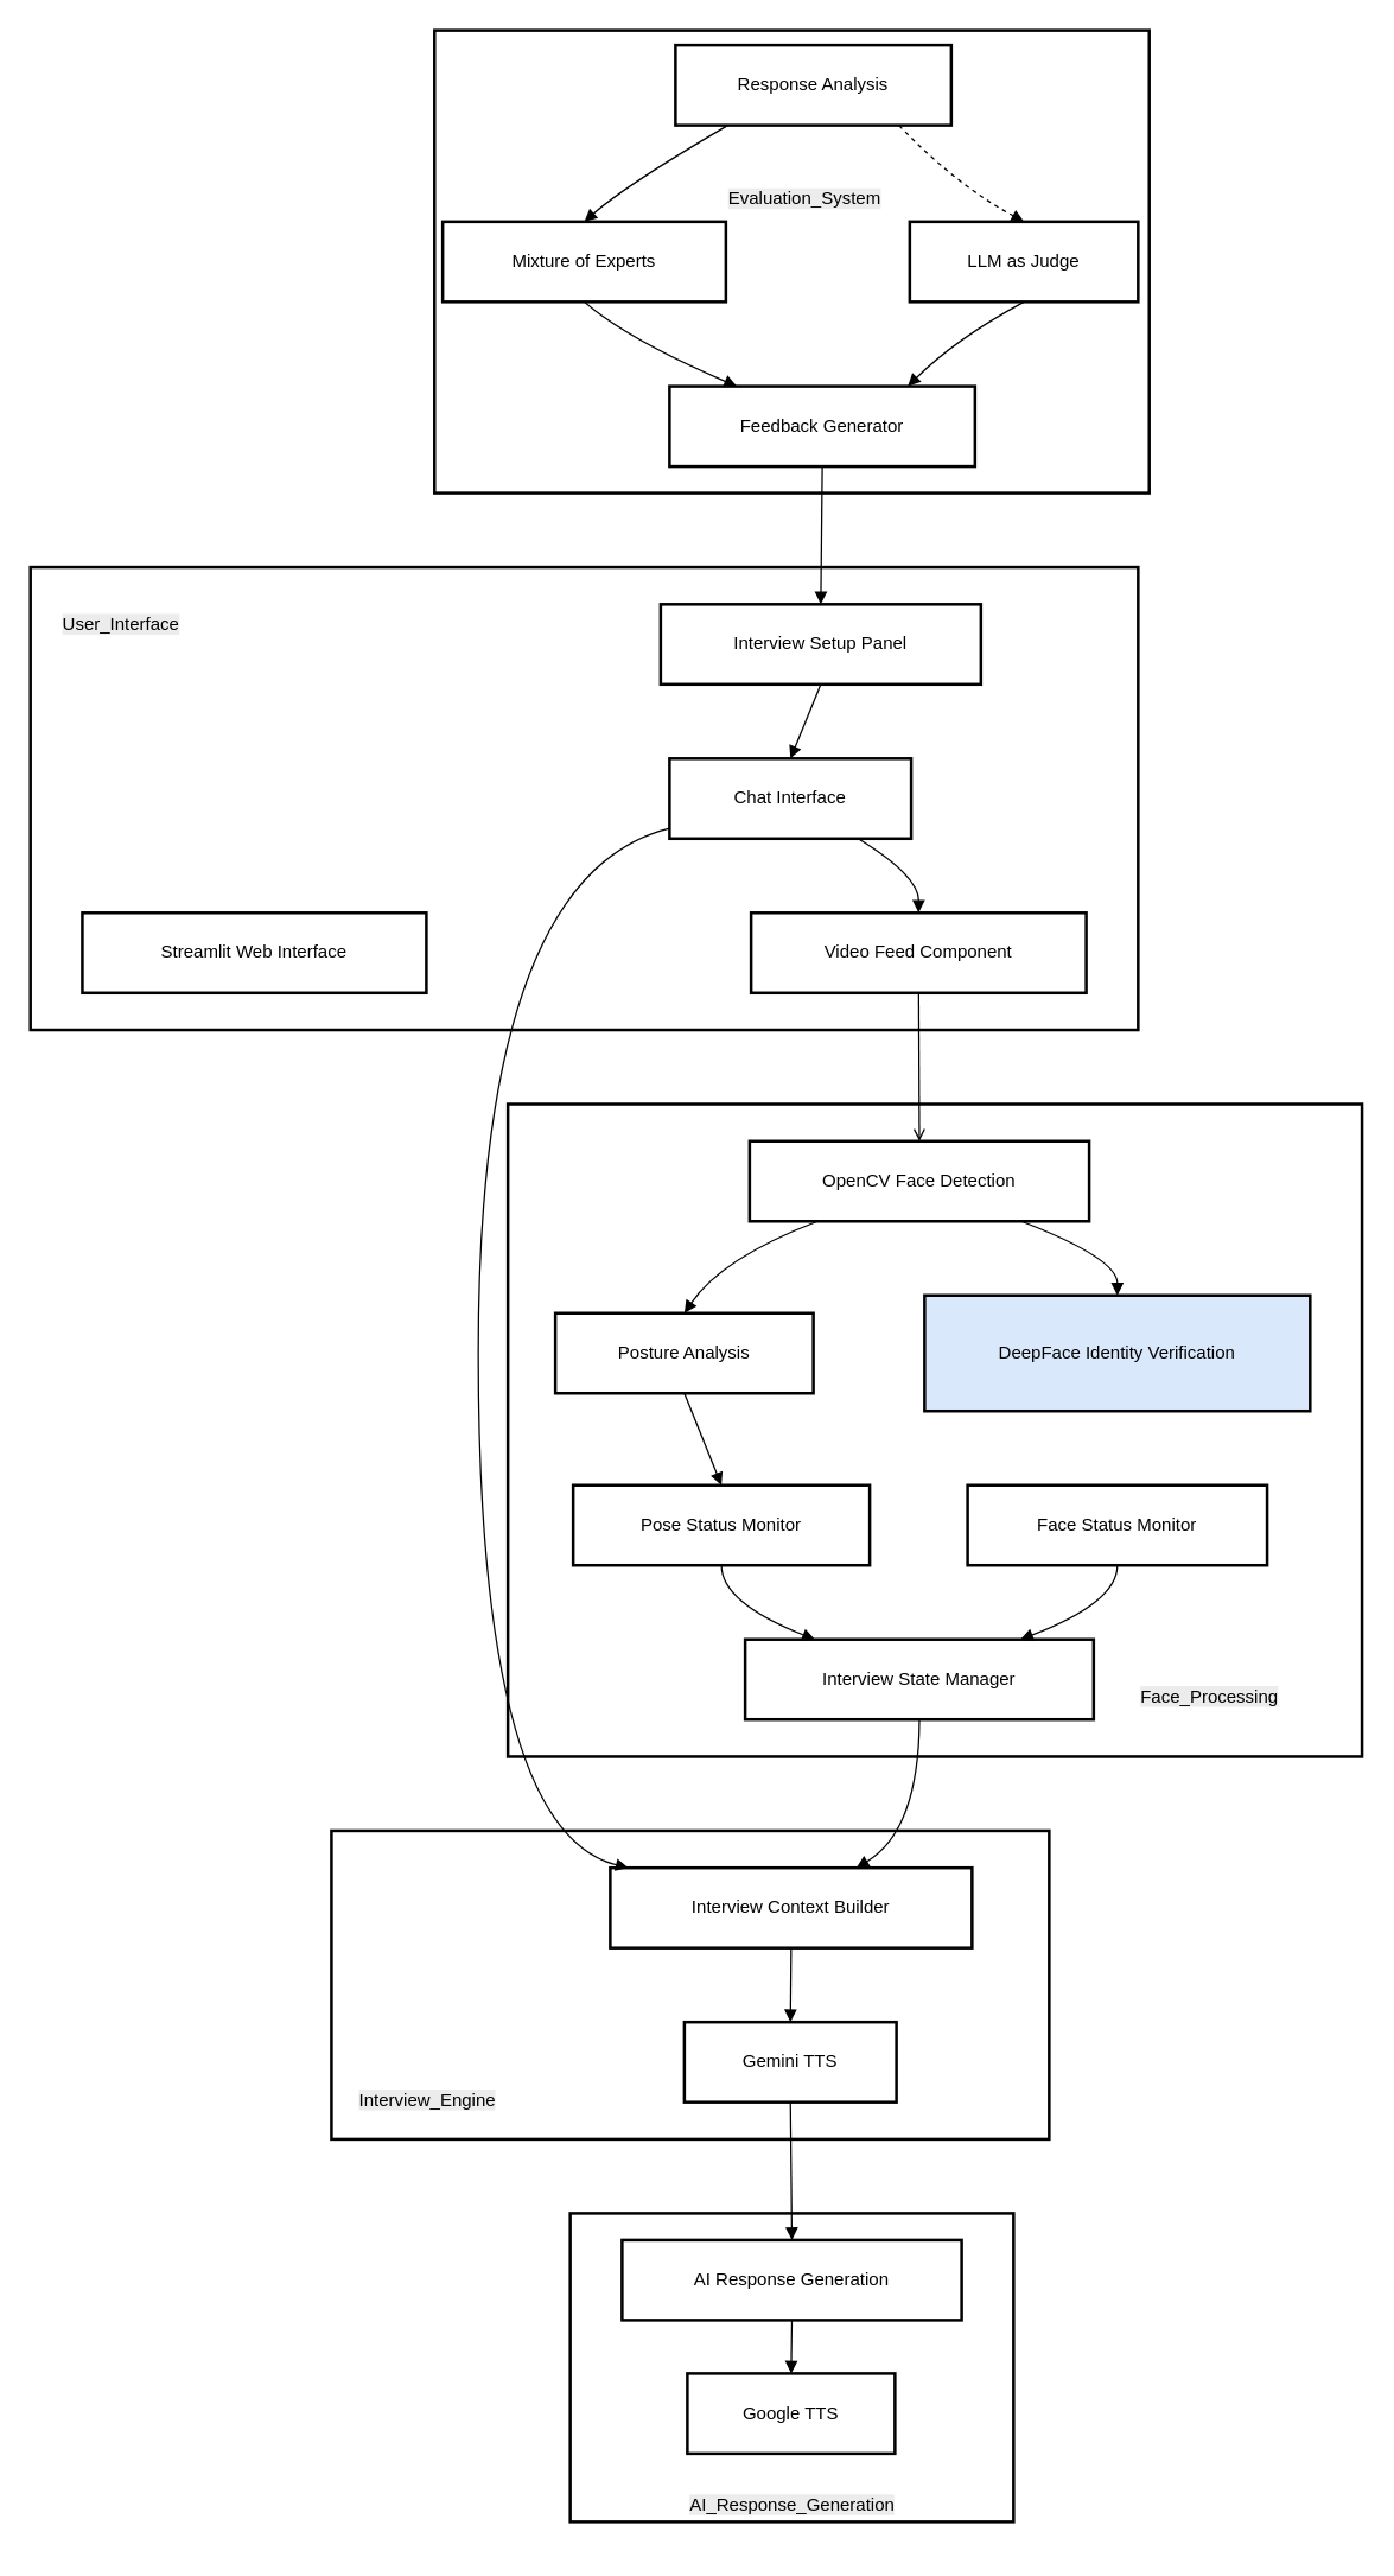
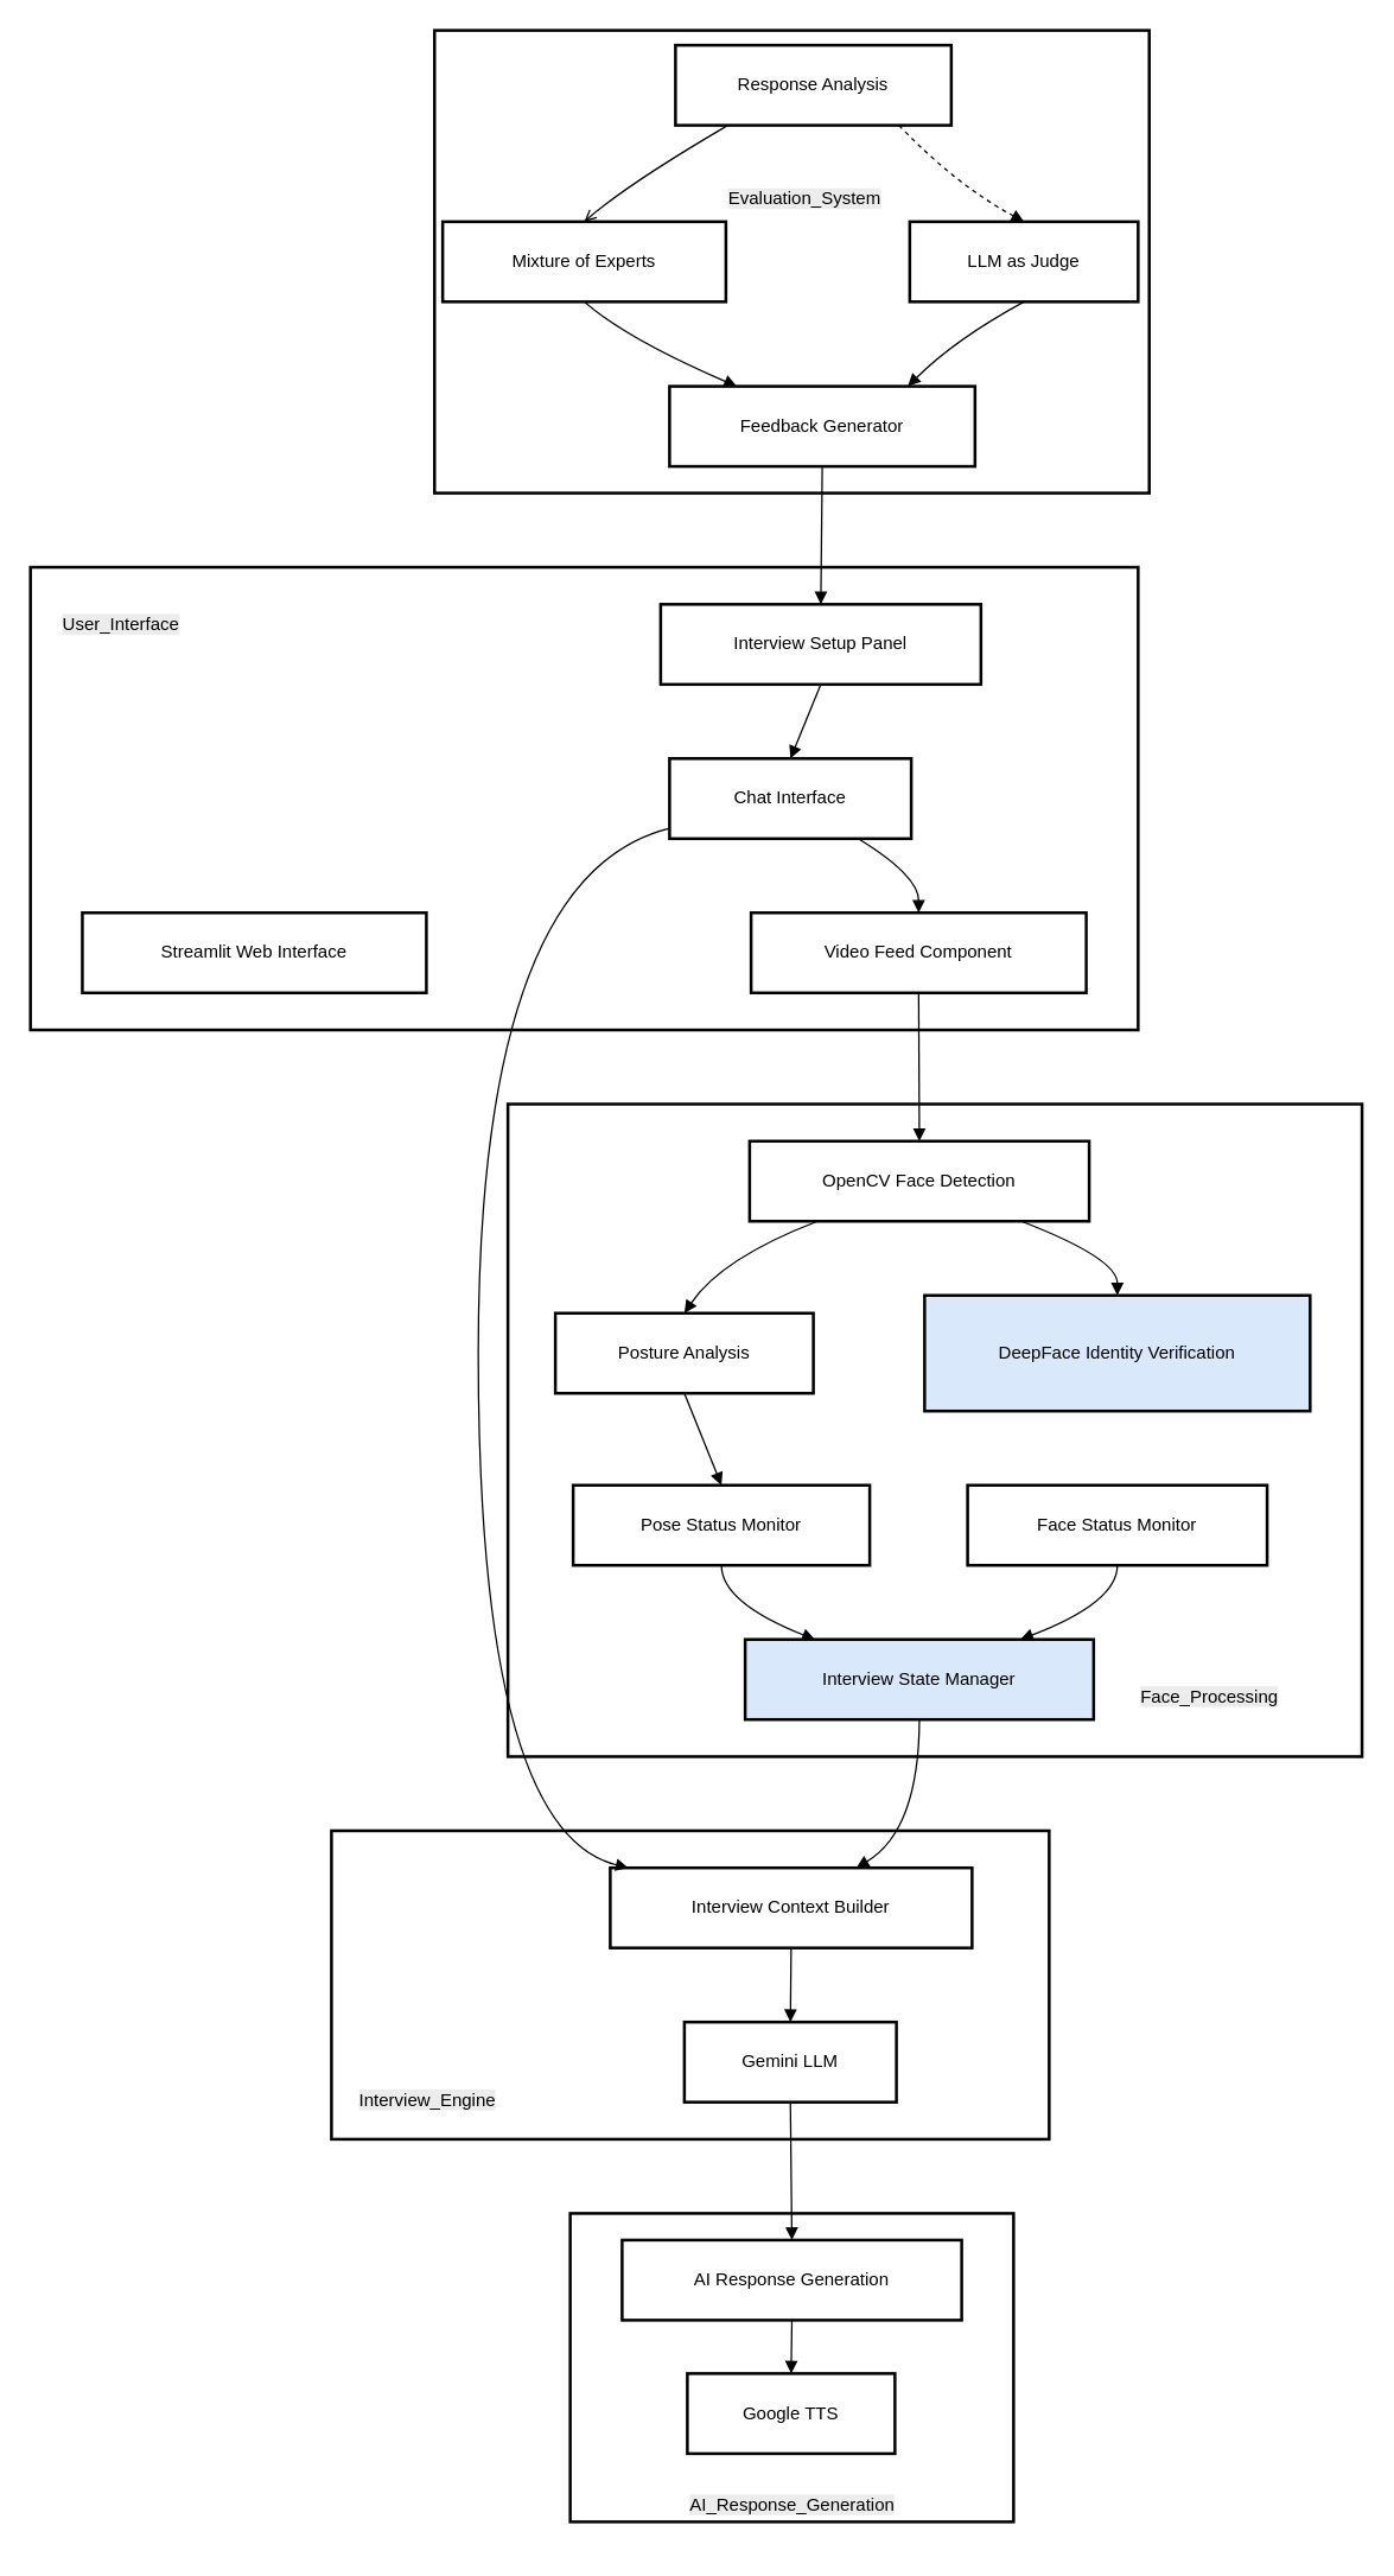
- <mxCell id="25" value="" style="curved=1;startArrow=none;endArrow=block;exitX=0.19;exitY=1;entryX=0.5;entryY=0;rounded=0;" edge="1" parent="1" source="7" target="8"><mxGeometry relative="1" as="geometry"><Array as="points"><mxPoint x="422" y="124" /></Array></mxGeometry></mxCell>
+ <mxCell id="25" value="" style="curved=1;startArrow=none;endArrow=open;exitX=0.19;exitY=1;entryX=0.5;entryY=0;rounded=0;" edge="1" parent="1" source="7" target="8"><mxGeometry relative="1" as="geometry"><Array as="points"><mxPoint x="422" y="124" /></Array></mxGeometry></mxCell>
- <mxCell id="40" value="" style="curved=1;startArrow=none;endArrow=open;exitX=0.5;exitY=1;entryX=0.5;entryY=0;rounded=0;" edge="1" parent="1" source="14" target="15"><mxGeometry relative="1" as="geometry"><Array as="points" /></mxGeometry></mxCell>
+ <mxCell id="40" value="" style="curved=1;startArrow=none;endArrow=block;exitX=0.5;exitY=1;entryX=0.5;entryY=0;rounded=0;" edge="1" parent="1" source="14" target="15"><mxGeometry relative="1" as="geometry"><Array as="points" /></mxGeometry></mxCell>
- <mxCell id="20" value="Interview State Manager" style="whiteSpace=wrap;strokeWidth=2;" vertex="1" parent="1"><mxGeometry x="502" y="1105" width="235" height="54" as="geometry" /></mxCell>
+ <mxCell id="20" value="Interview State Manager" style="whiteSpace=wrap;strokeWidth=2;fillColor=#dae8fc;" vertex="1" parent="1"><mxGeometry x="502" y="1105" width="235" height="54" as="geometry" /></mxCell>
- <mxCell id="22" value="Gemini TTS" style="whiteSpace=wrap;strokeWidth=2;" vertex="1" parent="1"><mxGeometry x="461" y="1363" width="143" height="54" as="geometry" /></mxCell>
+ <mxCell id="22" value="Gemini LLM" style="whiteSpace=wrap;strokeWidth=2;" vertex="1" parent="1"><mxGeometry x="461" y="1363" width="143" height="54" as="geometry" /></mxCell>
